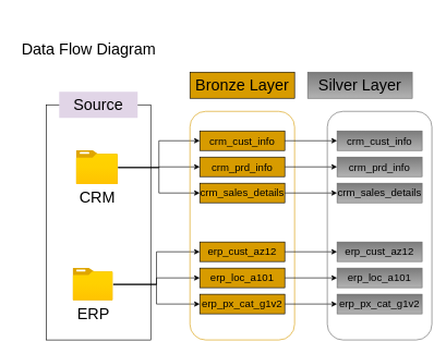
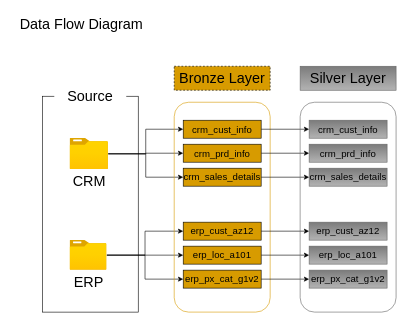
- <mxCell id="26" value="&lt;font style=&quot;font-size: 24px;&quot;&gt;Data Flow Diagram&lt;/font&gt;" style="text;html=1;align=center;verticalAlign=middle;resizable=0;points=[];autosize=1;strokeColor=none;fillColor=none;" parent="1" vertex="1"><mxGeometry x="20" y="55" width="230" height="40" as="geometry" /></mxCell>
+ <mxCell id="26" value="&lt;font style=&quot;font-size: 24px;&quot;&gt;Data Flow Diagram&lt;/font&gt;" style="text;html=1;align=center;verticalAlign=middle;resizable=0;points=[];autosize=1;strokeColor=none;fillColor=none;" parent="1" vertex="1"><mxGeometry x="20" y="20" width="230" height="40" as="geometry" /></mxCell>
- <mxCell id="13" value="&lt;span style=&quot;font-size: 24px;&quot;&gt;Bronze Layer&lt;/span&gt;" style="rounded=0;whiteSpace=wrap;html=1;fillColor=#D79B00;" parent="1" vertex="1"><mxGeometry x="290" y="110" width="160" height="40" as="geometry" /></mxCell>
+ <mxCell id="13" value="&lt;span style=&quot;font-size: 24px;&quot;&gt;Bronze Layer&lt;/span&gt;" style="rounded=0;whiteSpace=wrap;html=1;fillColor=#D79B00;dashed=1;" parent="1" vertex="1"><mxGeometry x="290" y="110" width="160" height="40" as="geometry" /></mxCell>
- <mxCell id="28" value="&lt;span style=&quot;font-size: 24px;&quot;&gt;Silver Layer&lt;/span&gt;" style="rounded=0;whiteSpace=wrap;html=1;fillColor=#7B7B7B;gradientColor=#b3b3b3;strokeColor=#666666;" vertex="1" parent="1"><mxGeometry x="470" y="110" width="160" height="40" as="geometry" /></mxCell>
+ <mxCell id="28" value="&lt;span style=&quot;font-size: 24px;&quot;&gt;Silver Layer&lt;/span&gt;" style="rounded=0;whiteSpace=wrap;html=1;fillColor=#7B7B7B;gradientColor=#b3b3b3;strokeColor=#666666;" vertex="1" parent="1"><mxGeometry x="500" y="110" width="160" height="40" as="geometry" /></mxCell>
- <mxCell id="3" value="&lt;font style=&quot;font-size: 24px;&quot;&gt;Source&lt;/font&gt;" style="rounded=0;whiteSpace=wrap;html=1;strokeColor=none;fillColor=#e1d5e7;" parent="1" vertex="1"><mxGeometry x="90" y="140" width="120" height="40" as="geometry" /></mxCell>
+ <mxCell id="3" value="&lt;font style=&quot;font-size: 24px;&quot;&gt;Source&lt;/font&gt;" style="rounded=0;whiteSpace=wrap;html=1;strokeColor=none;" parent="1" vertex="1"><mxGeometry x="90" y="140" width="120" height="40" as="geometry" /></mxCell>
- <mxCell id="11" value="&lt;font style=&quot;font-size: 24px;&quot;&gt;ERP&lt;/font&gt;" style="image;aspect=fixed;html=1;points=[];align=center;fontSize=12;image=img/lib/azure2/general/Folder_Blank.svg;" parent="1" vertex="1"><mxGeometry x="111" y="410" width="61.61" height="50" as="geometry" /></mxCell>
+ <mxCell id="11" value="&lt;font style=&quot;font-size: 24px;&quot;&gt;ERP&lt;/font&gt;" style="image;aspect=fixed;html=1;points=[];align=center;fontSize=12;image=img/lib/azure2/general/Folder_Blank.svg;" parent="1" vertex="1"><mxGeometry x="116" y="400" width="61.61" height="50" as="geometry" /></mxCell>
